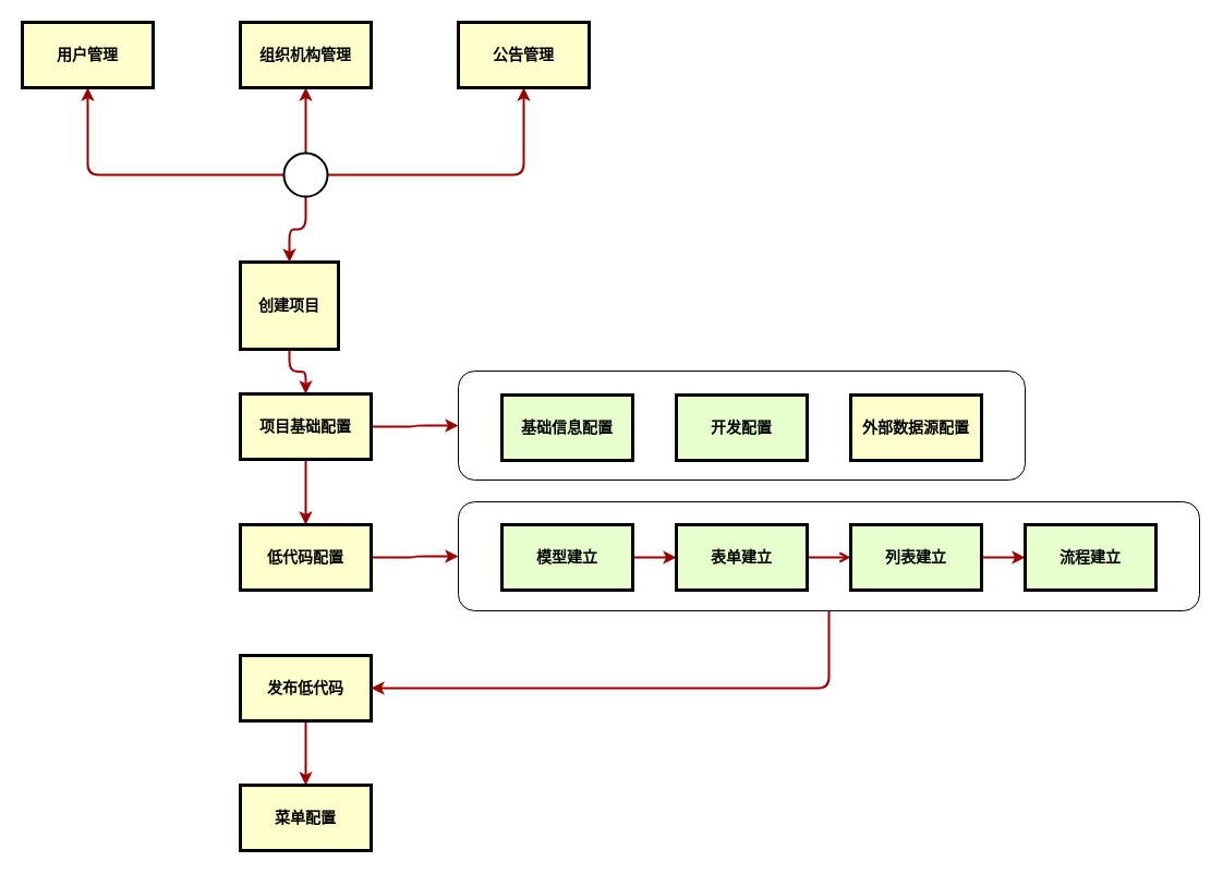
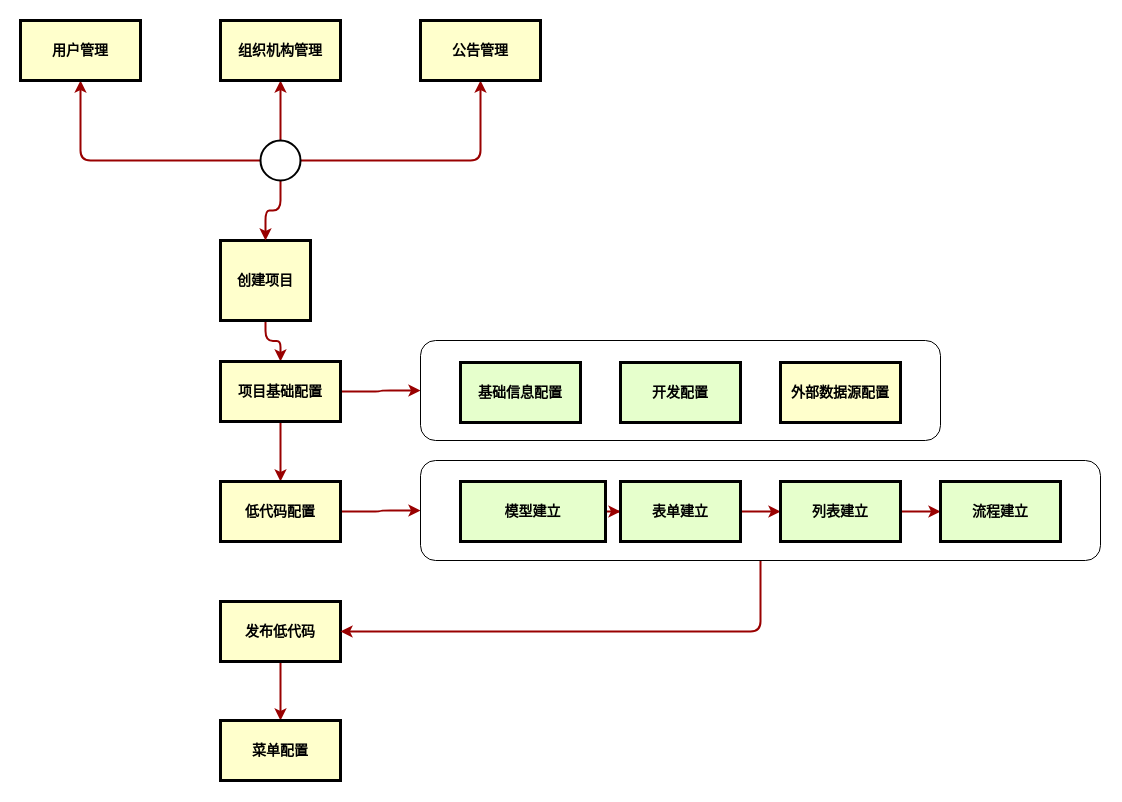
- <mxCell id="23" value="模型建立" style="whiteSpace=wrap;align=center;verticalAlign=middle;fontStyle=1;strokeWidth=3;fillColor=#E6FFCC;fontSize=14;" vertex="1" parent="1"><mxGeometry x="460" y="481" width="120" height="60" as="geometry" /></mxCell>
+ <mxCell id="23" value="模型建立" style="whiteSpace=wrap;align=center;verticalAlign=middle;fontStyle=1;strokeWidth=3;fillColor=#E6FFCC;fontSize=14;" vertex="1" parent="1"><mxGeometry x="460" y="481" width="145" height="60" as="geometry" /></mxCell>
- <mxCell id="24" value="" style="edgeStyle=orthogonalEdgeStyle;rounded=1;orthogonalLoop=1;jettySize=auto;html=1;strokeColor=#990000;strokeWidth=2;align=center;verticalAlign=middle;fontFamily=Helvetica;fontSize=11;fontColor=default;labelBackgroundColor=default;elbow=horizontal;endArrow=open;" edge="1" parent="1" source="25" target="27"><mxGeometry relative="1" as="geometry" /></mxCell>
+ <mxCell id="24" value="" style="edgeStyle=orthogonalEdgeStyle;rounded=1;orthogonalLoop=1;jettySize=auto;html=1;strokeColor=#990000;strokeWidth=2;align=center;verticalAlign=middle;fontFamily=Helvetica;fontSize=11;fontColor=default;labelBackgroundColor=default;elbow=horizontal;endArrow=classic;" edge="1" parent="1" source="25" target="27"><mxGeometry relative="1" as="geometry" /></mxCell>
